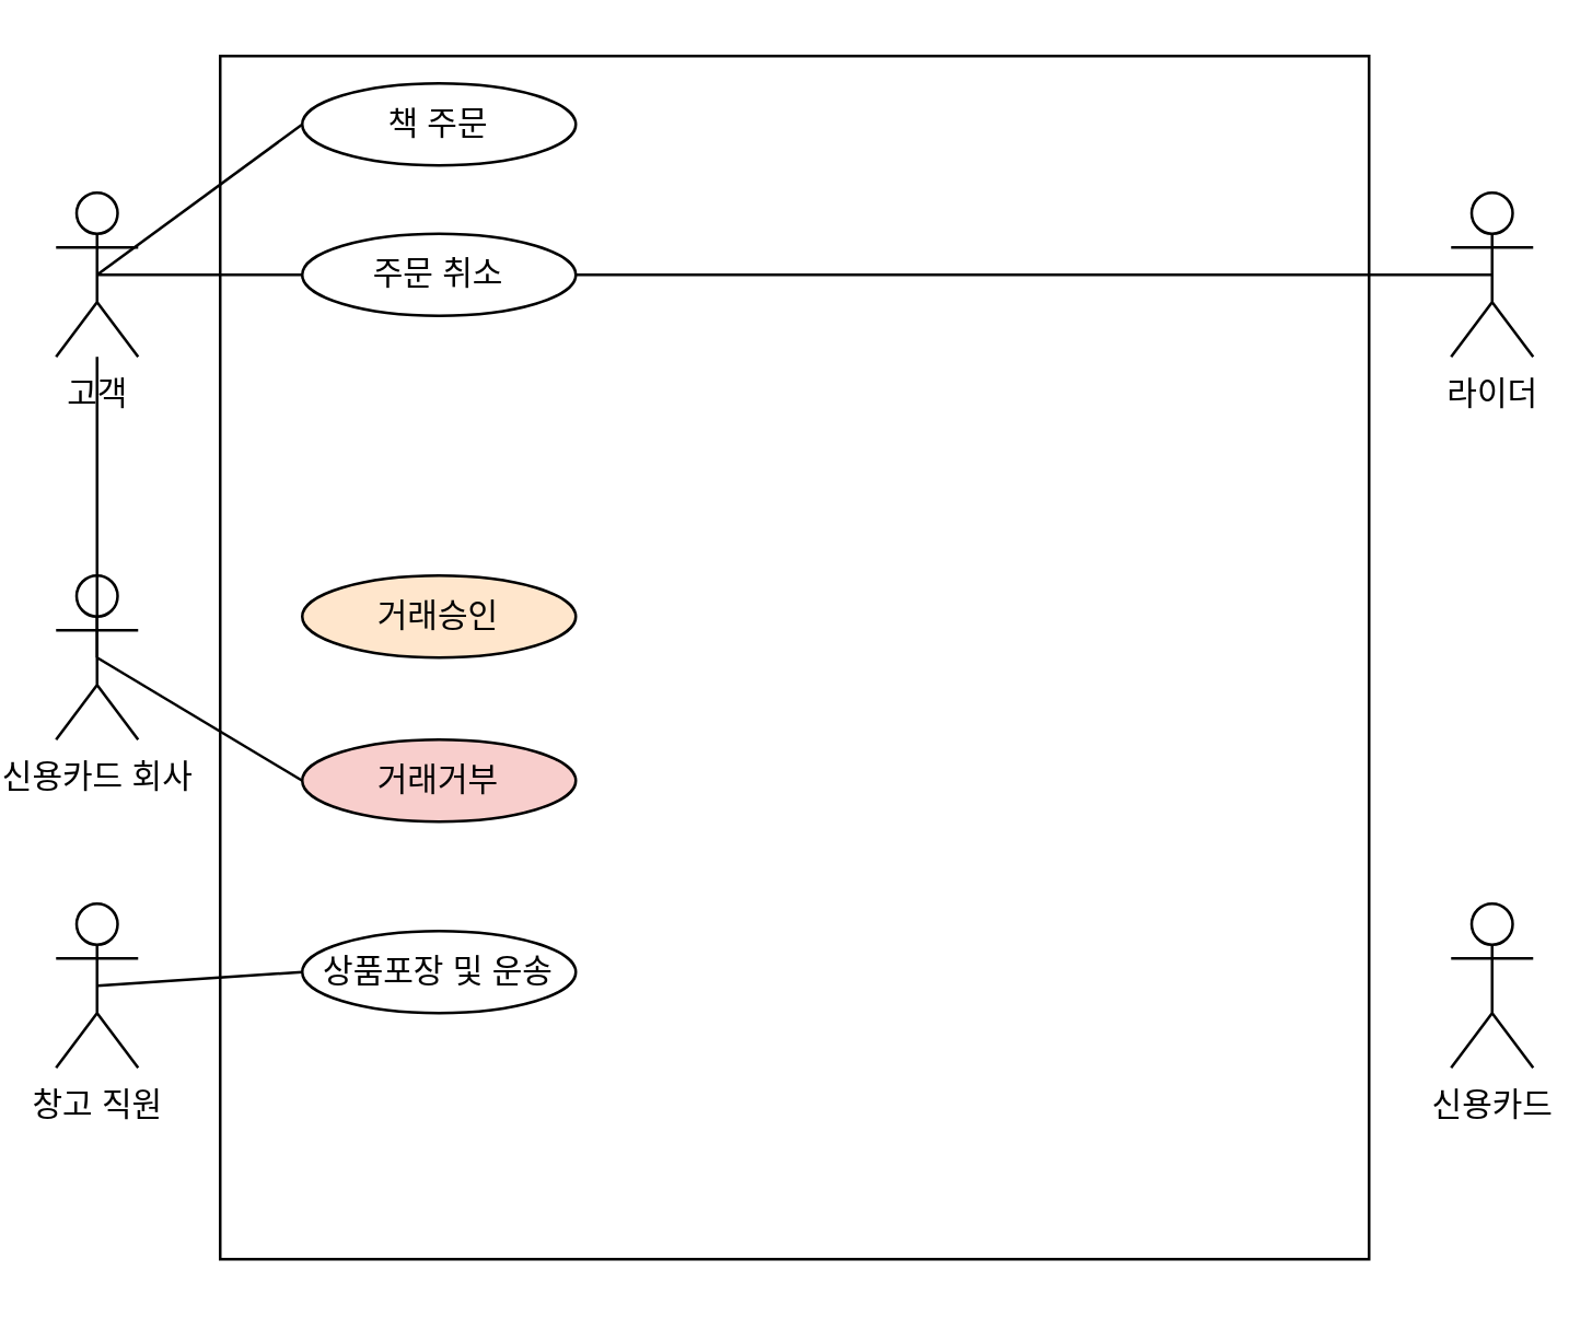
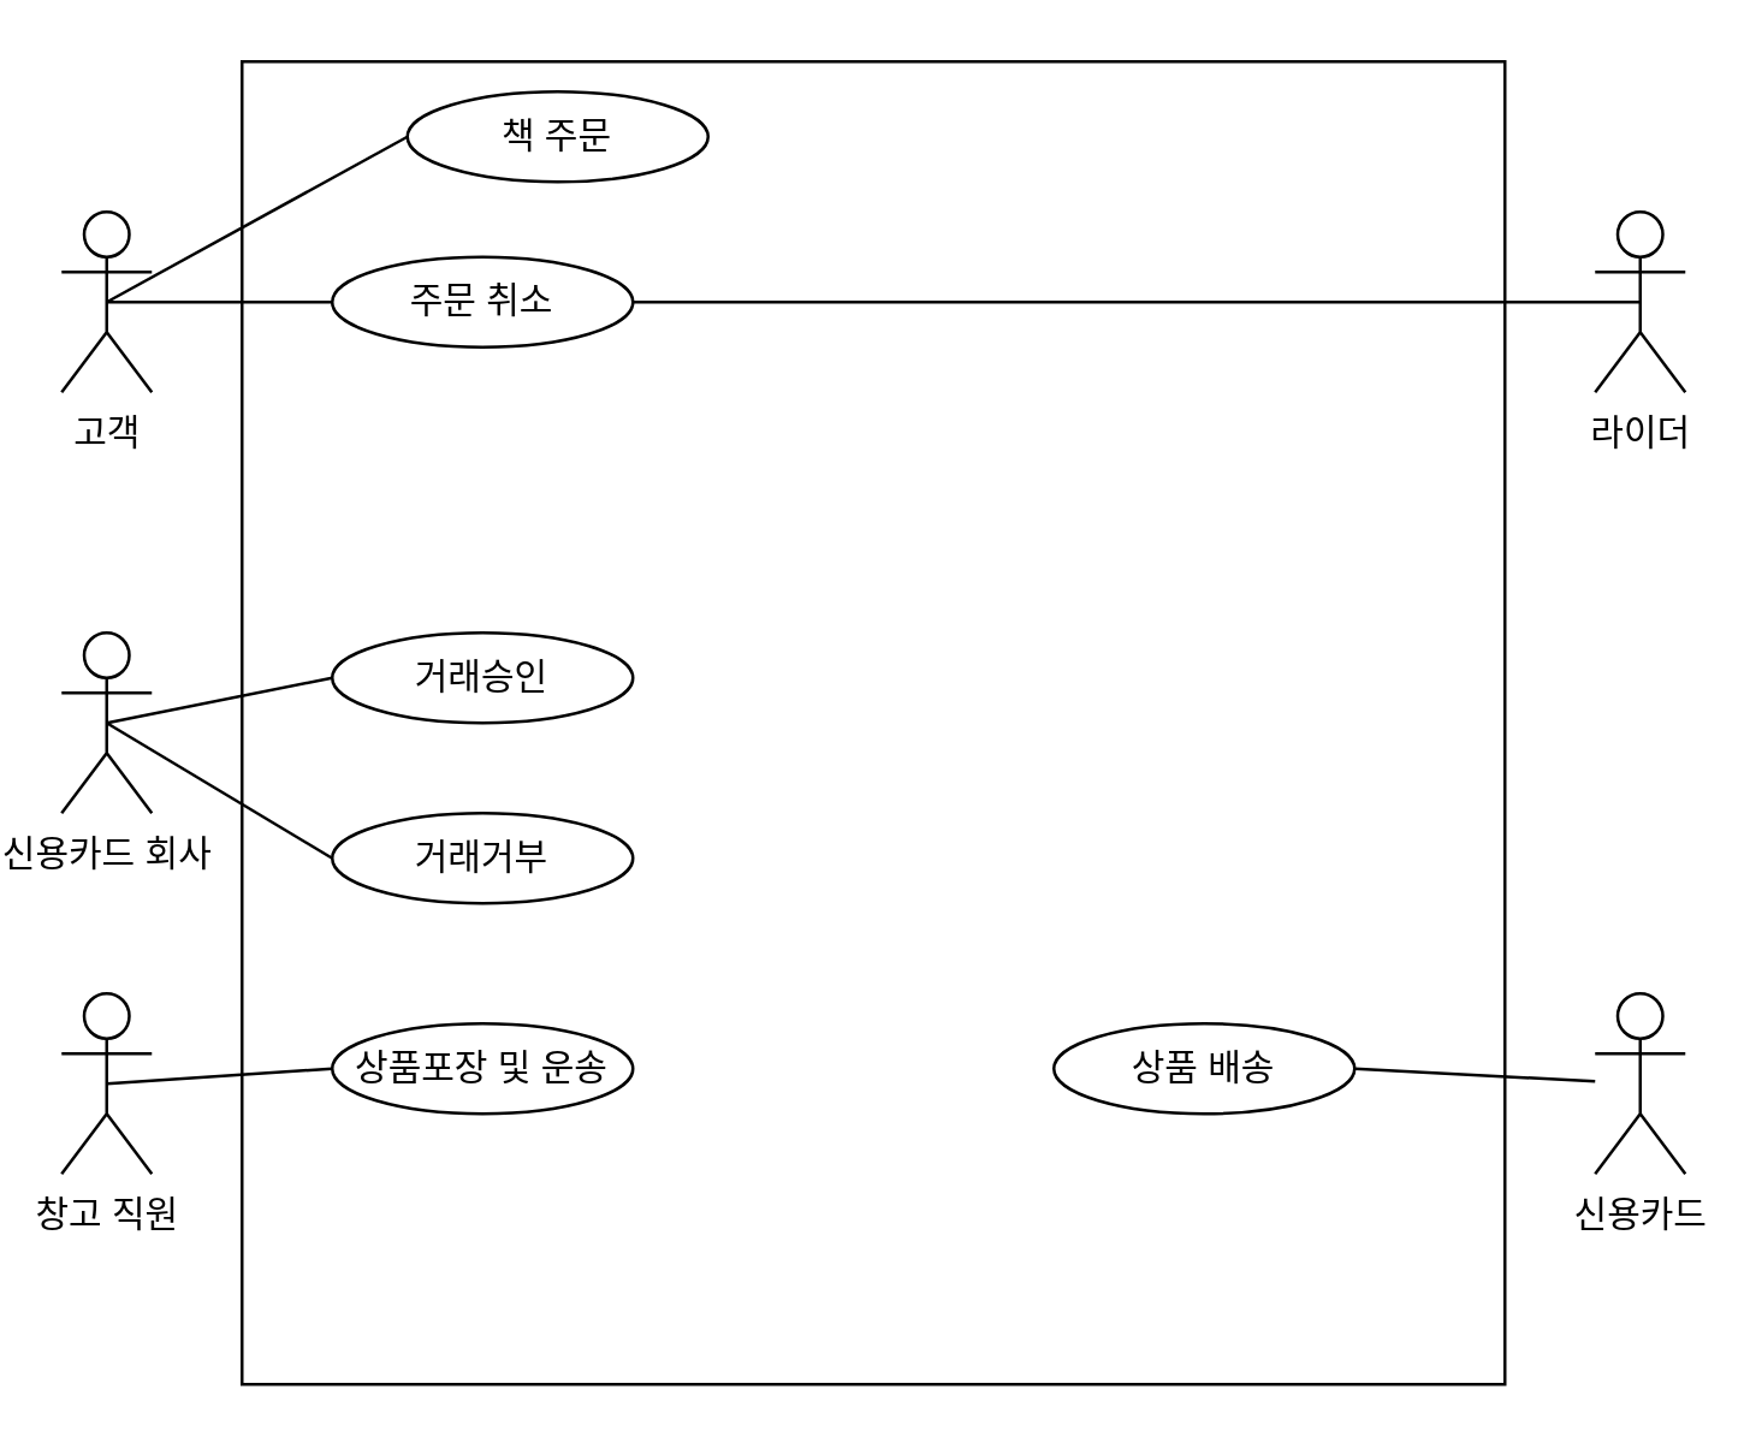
- <mxCell id="8" value="책 주문" style="ellipse;whiteSpace=wrap;html=1;" vertex="1" parent="1"><mxGeometry x="110" y="30" width="100" height="30" as="geometry" /></mxCell>
+ <mxCell id="8" value="책 주문" style="ellipse;whiteSpace=wrap;html=1;" vertex="1" parent="1"><mxGeometry x="135" y="30" width="100" height="30" as="geometry" /></mxCell>
- <mxCell id="16" value="" style="endArrow=none;html=1;rounded=0;exitX=0.5;exitY=0.5;exitDx=0;exitDy=0;exitPerimeter=0;" edge="1" parent="1" source="5" target="3"><mxGeometry width="50" height="50" relative="1" as="geometry"><mxPoint x="350" y="430" as="sourcePoint" /><mxPoint x="400" y="380" as="targetPoint" /></mxGeometry></mxCell>
+ <mxCell id="16" value="" style="endArrow=none;html=1;rounded=0;entryX=0;entryY=0.5;entryDx=0;entryDy=0;exitX=0.5;exitY=0.5;exitDx=0;exitDy=0;exitPerimeter=0;" edge="1" parent="1" source="5" target="13"><mxGeometry width="50" height="50" relative="1" as="geometry"><mxPoint x="350" y="430" as="sourcePoint" /><mxPoint x="400" y="380" as="targetPoint" /></mxGeometry></mxCell>
- <mxCell id="13" value="거래승인" style="ellipse;whiteSpace=wrap;html=1;fillColor=#ffe6cc;" vertex="1" parent="1"><mxGeometry x="110" y="210" width="100" height="30" as="geometry" /></mxCell>
+ <mxCell id="13" value="거래승인" style="ellipse;whiteSpace=wrap;html=1;" vertex="1" parent="1"><mxGeometry x="110" y="210" width="100" height="30" as="geometry" /></mxCell>
- <mxCell id="14" value="거래거부" style="ellipse;whiteSpace=wrap;html=1;fillColor=#f8cecc;" vertex="1" parent="1"><mxGeometry x="110" y="270" width="100" height="30" as="geometry" /></mxCell>
+ <mxCell id="14" value="거래거부" style="ellipse;whiteSpace=wrap;html=1;" vertex="1" parent="1"><mxGeometry x="110" y="270" width="100" height="30" as="geometry" /></mxCell>
+ <mxCell id="15" value="상품 배송" style="ellipse;whiteSpace=wrap;html=1;" vertex="1" parent="1"><mxGeometry x="350" y="340" width="100" height="30" as="geometry" /></mxCell>
+ <mxCell id="20" value="" style="endArrow=none;html=1;rounded=0;exitX=1;exitY=0.5;exitDx=0;exitDy=0;" edge="1" parent="1" source="15" target="7"><mxGeometry width="50" height="50" relative="1" as="geometry"><mxPoint x="220" y="110" as="sourcePoint" /><mxPoint x="555" y="110" as="targetPoint" /></mxGeometry></mxCell>
